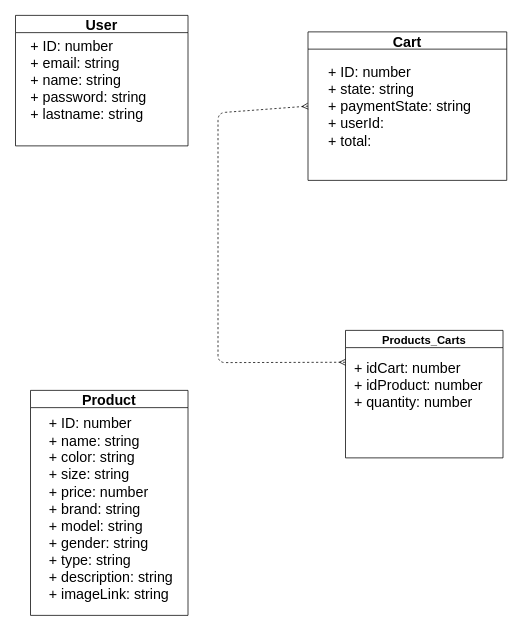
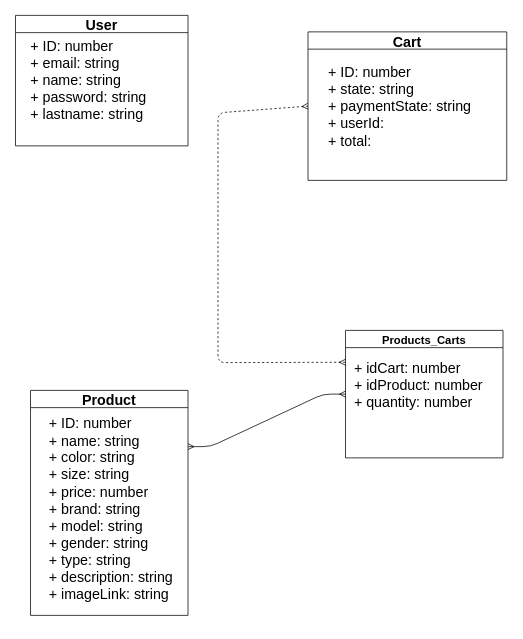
+ <mxCell id="11" value="" style="edgeStyle=entityRelationEdgeStyle;fontSize=19;html=1;endArrow=ERmany;startArrow=ERmany;entryX=0;entryY=0.5;entryDx=0;entryDy=0;exitX=1;exitY=0.25;exitDx=0;exitDy=0;" parent="1" source="7" target="9" edge="1"><mxGeometry width="100" height="100" relative="1" as="geometry"><mxPoint x="270" y="469" as="sourcePoint" /><mxPoint x="350" y="223" as="targetPoint" /></mxGeometry></mxCell>
